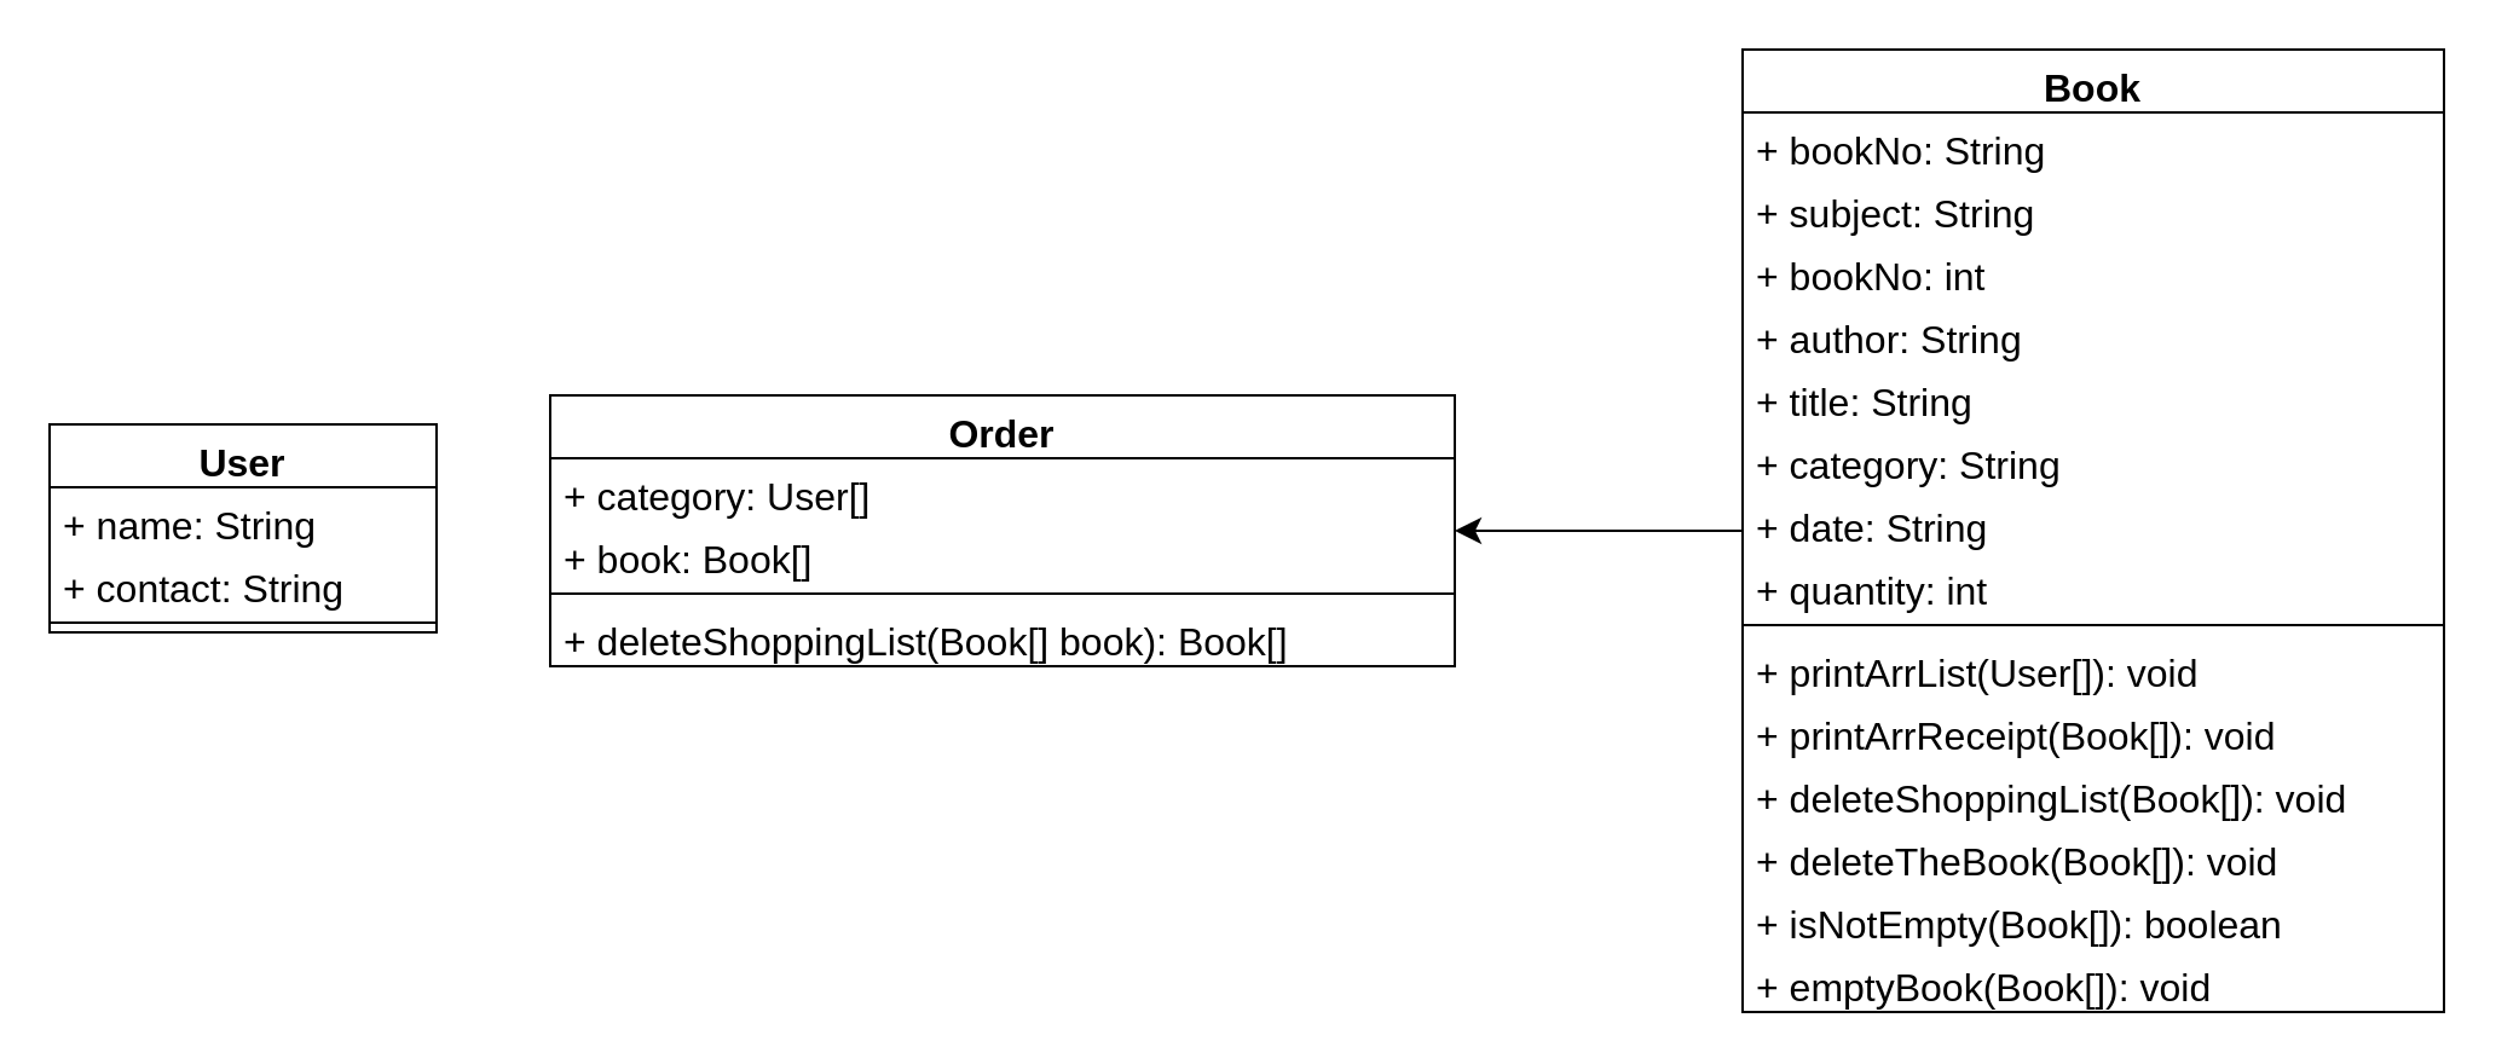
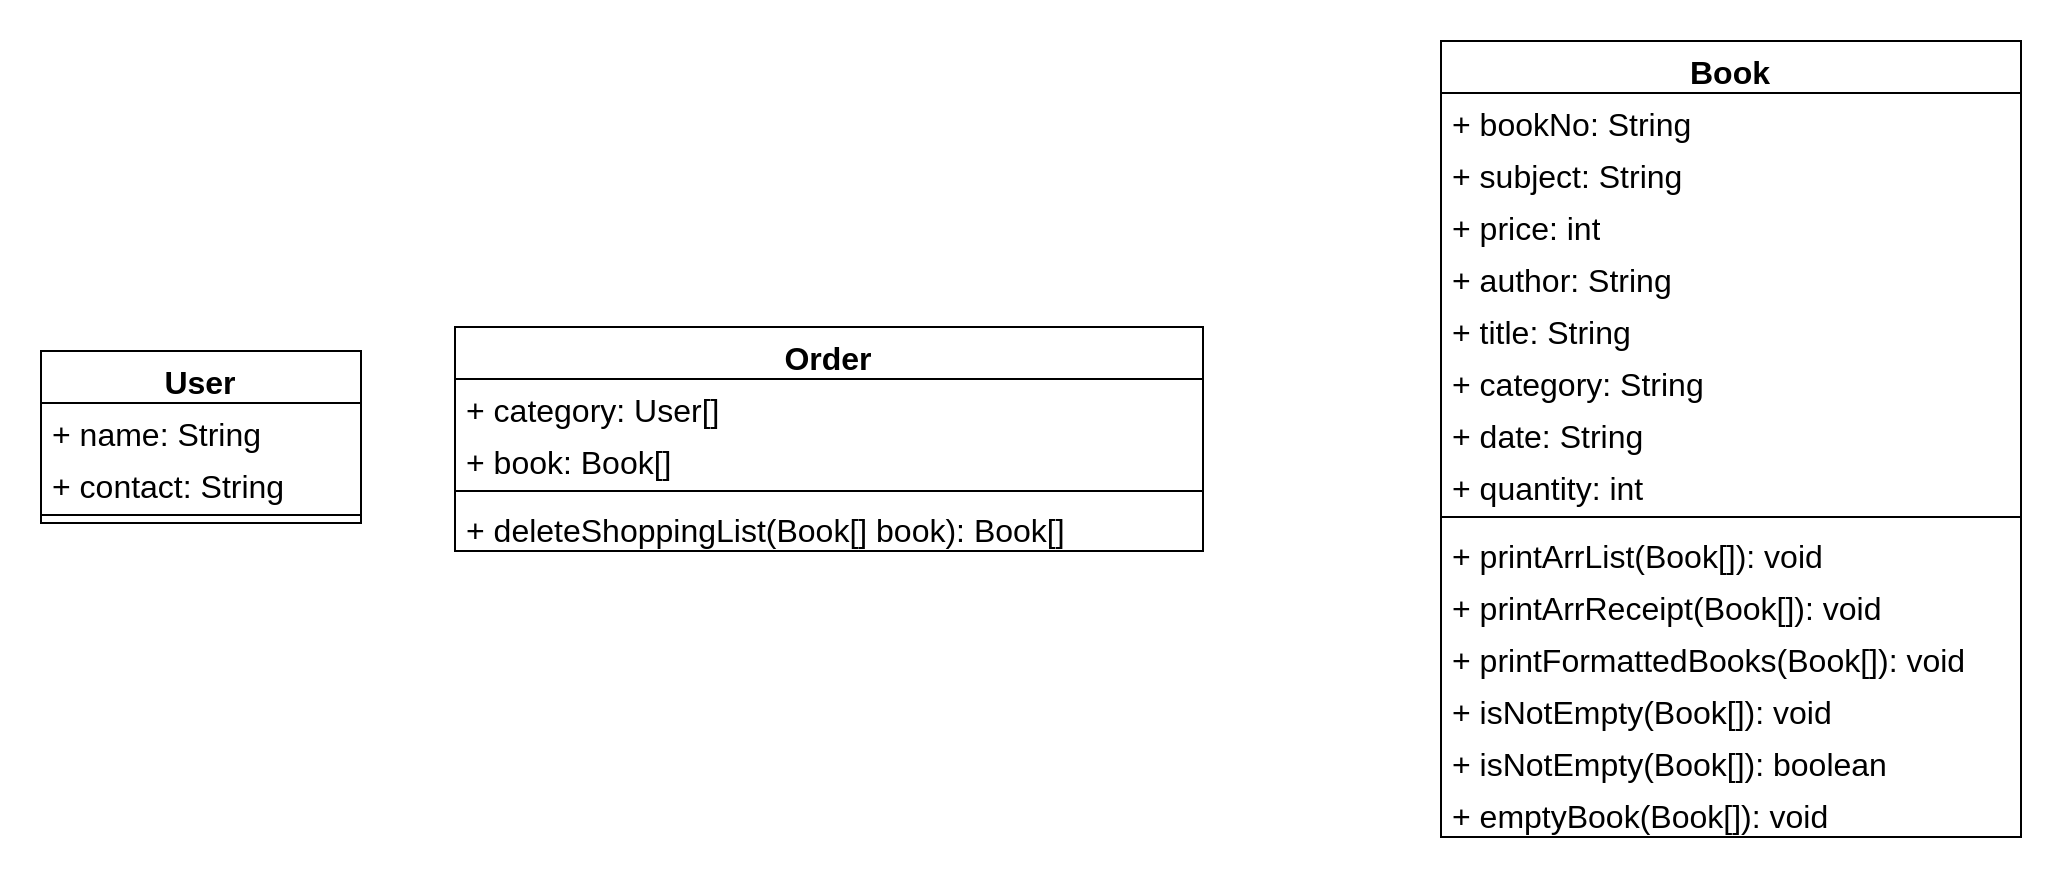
- <mxCell id="5" value="+ bookNo: int" style="text;strokeColor=none;fillColor=none;align=left;verticalAlign=top;spacingLeft=4;spacingRight=4;overflow=hidden;rotatable=0;points=[[0,0.5],[1,0.5]];portConstraint=eastwest;whiteSpace=wrap;html=1;fontSize=16;" vertex="1" parent="2"><mxGeometry y="78" width="290" height="26" as="geometry" /></mxCell>
+ <mxCell id="5" value="+ price: int" style="text;strokeColor=none;fillColor=none;align=left;verticalAlign=top;spacingLeft=4;spacingRight=4;overflow=hidden;rotatable=0;points=[[0,0.5],[1,0.5]];portConstraint=eastwest;whiteSpace=wrap;html=1;fontSize=16;" vertex="1" parent="2"><mxGeometry y="78" width="290" height="26" as="geometry" /></mxCell>
- <mxCell id="27" style="edgeStyle=none;curved=1;rounded=0;orthogonalLoop=1;jettySize=auto;html=1;fontSize=12;startSize=8;endSize=8;" edge="1" parent="1" source="2" target="22"><mxGeometry relative="1" as="geometry" /></mxCell>
- <mxCell id="12" value="+ printArrList(User[]): void" style="text;strokeColor=none;fillColor=none;align=left;verticalAlign=top;spacingLeft=4;spacingRight=4;overflow=hidden;rotatable=0;points=[[0,0.5],[1,0.5]];portConstraint=eastwest;whiteSpace=wrap;html=1;fontSize=16;" vertex="1" parent="2"><mxGeometry y="242" width="290" height="26" as="geometry" /></mxCell>
+ <mxCell id="12" value="+ printArrList(Book[]): void" style="text;strokeColor=none;fillColor=none;align=left;verticalAlign=top;spacingLeft=4;spacingRight=4;overflow=hidden;rotatable=0;points=[[0,0.5],[1,0.5]];portConstraint=eastwest;whiteSpace=wrap;html=1;fontSize=16;" vertex="1" parent="2"><mxGeometry y="242" width="290" height="26" as="geometry" /></mxCell>
- <mxCell id="14" value="+ deleteShoppingList(Book[]): void" style="text;strokeColor=none;fillColor=none;align=left;verticalAlign=top;spacingLeft=4;spacingRight=4;overflow=hidden;rotatable=0;points=[[0,0.5],[1,0.5]];portConstraint=eastwest;whiteSpace=wrap;html=1;fontSize=16;" vertex="1" parent="2"><mxGeometry y="294" width="290" height="26" as="geometry" /></mxCell>
+ <mxCell id="14" value="+ printFormattedBooks(Book[]): void" style="text;strokeColor=none;fillColor=none;align=left;verticalAlign=top;spacingLeft=4;spacingRight=4;overflow=hidden;rotatable=0;points=[[0,0.5],[1,0.5]];portConstraint=eastwest;whiteSpace=wrap;html=1;fontSize=16;" vertex="1" parent="2"><mxGeometry y="294" width="290" height="26" as="geometry" /></mxCell>
- <mxCell id="15" value="+ deleteTheBook(Book[]): void" style="text;strokeColor=none;fillColor=none;align=left;verticalAlign=top;spacingLeft=4;spacingRight=4;overflow=hidden;rotatable=0;points=[[0,0.5],[1,0.5]];portConstraint=eastwest;whiteSpace=wrap;html=1;fontSize=16;" vertex="1" parent="2"><mxGeometry y="320" width="290" height="26" as="geometry" /></mxCell>
+ <mxCell id="15" value="+ isNotEmpty(Book[]): void" style="text;strokeColor=none;fillColor=none;align=left;verticalAlign=top;spacingLeft=4;spacingRight=4;overflow=hidden;rotatable=0;points=[[0,0.5],[1,0.5]];portConstraint=eastwest;whiteSpace=wrap;html=1;fontSize=16;" vertex="1" parent="2"><mxGeometry y="320" width="290" height="26" as="geometry" /></mxCell>
